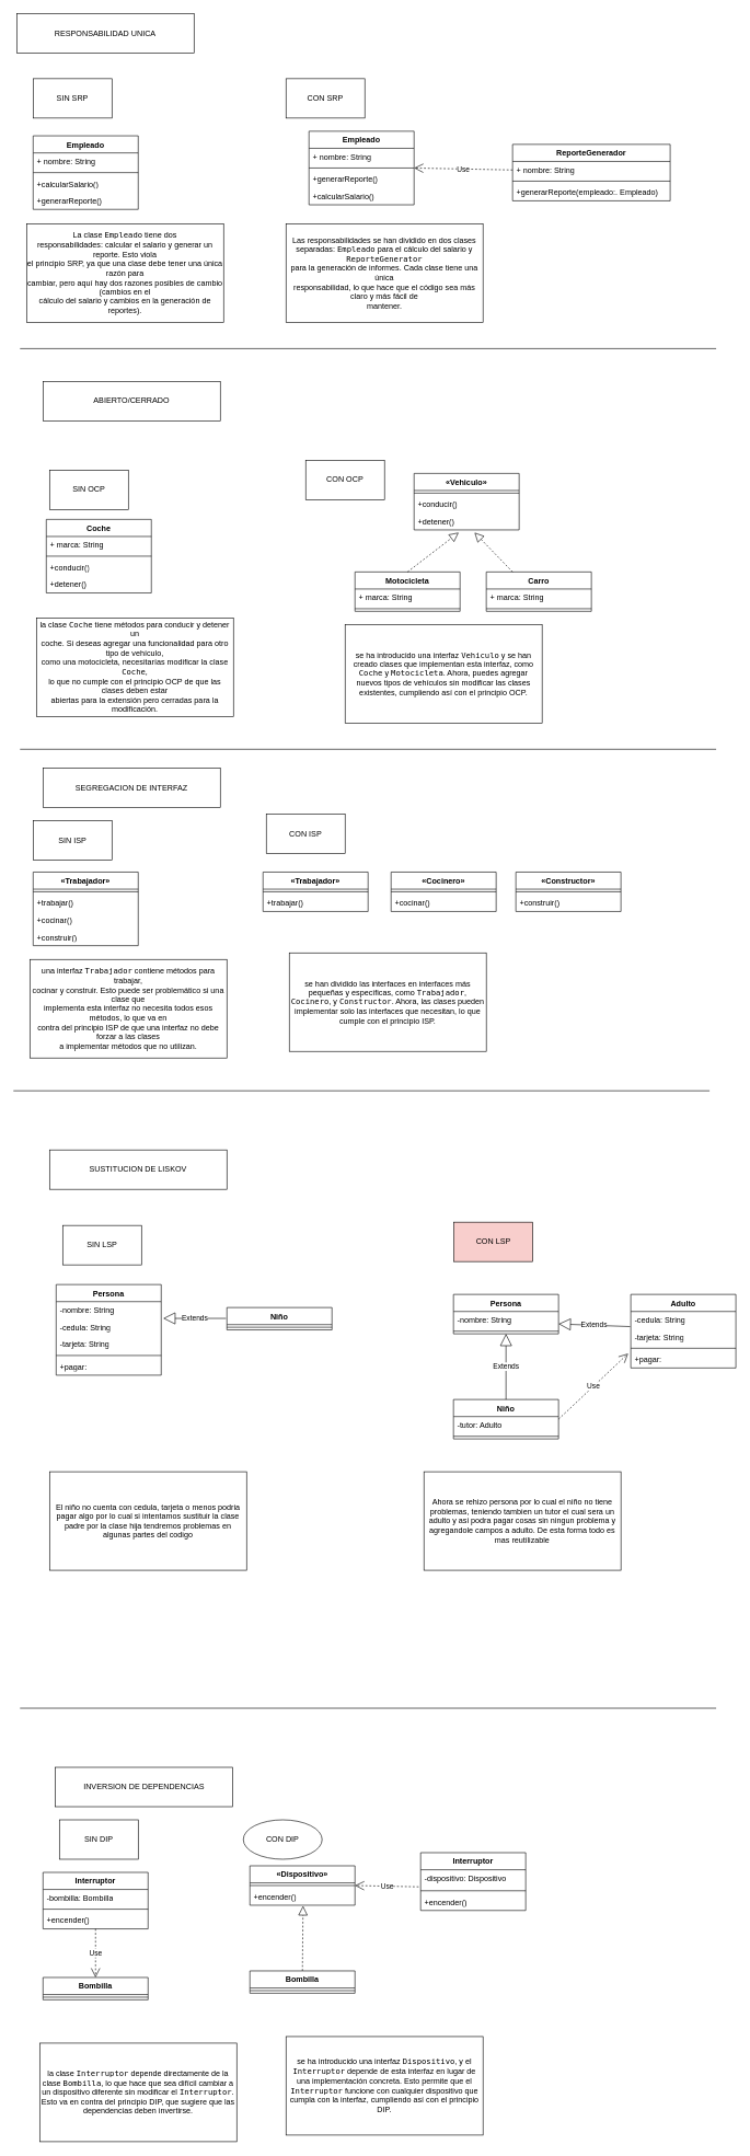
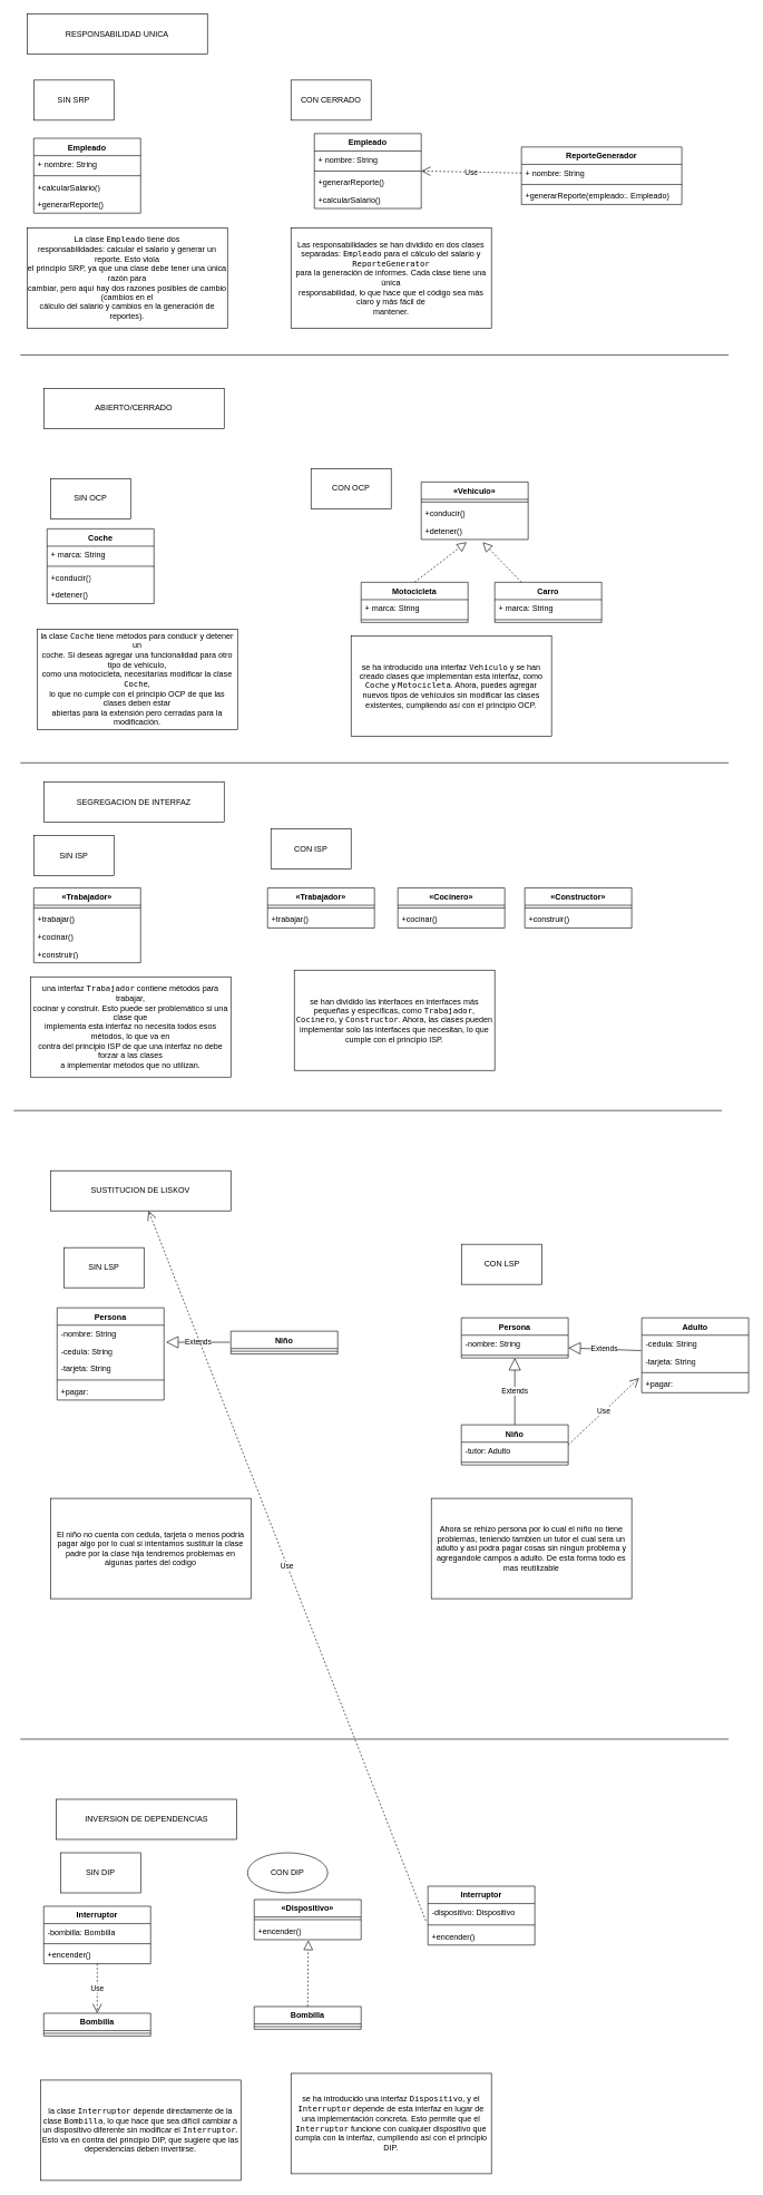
- <mxCell id="82" value="RESPONSABILIDAD UNICA" style="rounded=0;whiteSpace=wrap;html=1;" vertex="1" parent="1"><mxGeometry x="25" y="20" width="270" height="60" as="geometry" /></mxCell>
+ <mxCell id="82" value="RESPONSABILIDAD UNICA" style="rounded=0;whiteSpace=wrap;html=1;" vertex="1" parent="1"><mxGeometry x="40" y="20" width="270" height="60" as="geometry" /></mxCell>
- <mxCell id="13" value="CON SRP" style="rounded=0;whiteSpace=wrap;html=1;" parent="1" vertex="1"><mxGeometry x="435" y="119" width="120" height="60" as="geometry" /></mxCell>
+ <mxCell id="13" value="CON CERRADO" style="rounded=0;whiteSpace=wrap;html=1;" parent="1" vertex="1"><mxGeometry x="435" y="119" width="120" height="60" as="geometry" /></mxCell>
- <mxCell id="67" value="CON LSP" style="rounded=0;whiteSpace=wrap;html=1;fillColor=#f8cecc;" parent="1" vertex="1"><mxGeometry x="690.6" y="1860" width="120" height="60" as="geometry" /></mxCell>
+ <mxCell id="67" value="CON LSP" style="rounded=0;whiteSpace=wrap;html=1;" parent="1" vertex="1"><mxGeometry x="690.6" y="1860" width="120" height="60" as="geometry" /></mxCell>
- <mxCell id="93" value="Use" style="endArrow=open;endSize=12;dashed=1;html=1;rounded=0;exitX=-0.019;exitY=0.929;exitDx=0;exitDy=0;entryX=1;entryY=0.5;entryDx=0;entryDy=0;exitPerimeter=0;" edge="1" parent="1" source="62" target="52"><mxGeometry width="160" relative="1" as="geometry"><mxPoint x="155" y="2946" as="sourcePoint" /><mxPoint x="155" y="3020" as="targetPoint" /></mxGeometry></mxCell>
+ <mxCell id="93" value="Use" style="endArrow=open;endSize=12;dashed=1;html=1;rounded=0;exitX=-0.019;exitY=0.929;exitDx=0;exitDy=0;exitPerimeter=0;" edge="1" parent="1" source="62" target="86"><mxGeometry width="160" relative="1" as="geometry"><mxPoint x="155" y="2946" as="sourcePoint" /><mxPoint x="155" y="3020" as="targetPoint" /></mxGeometry></mxCell>
